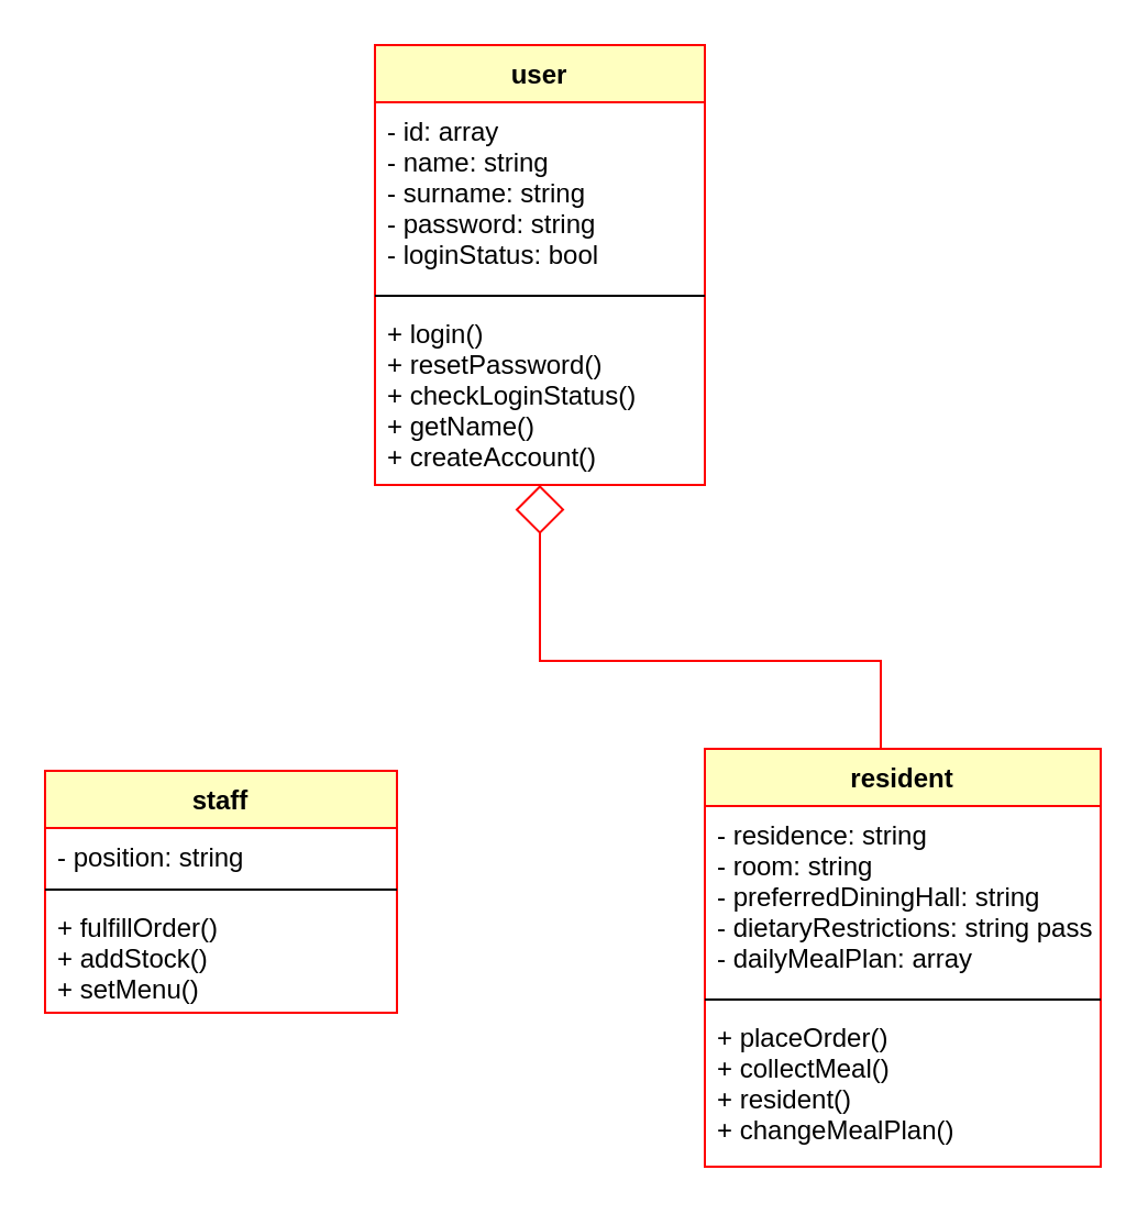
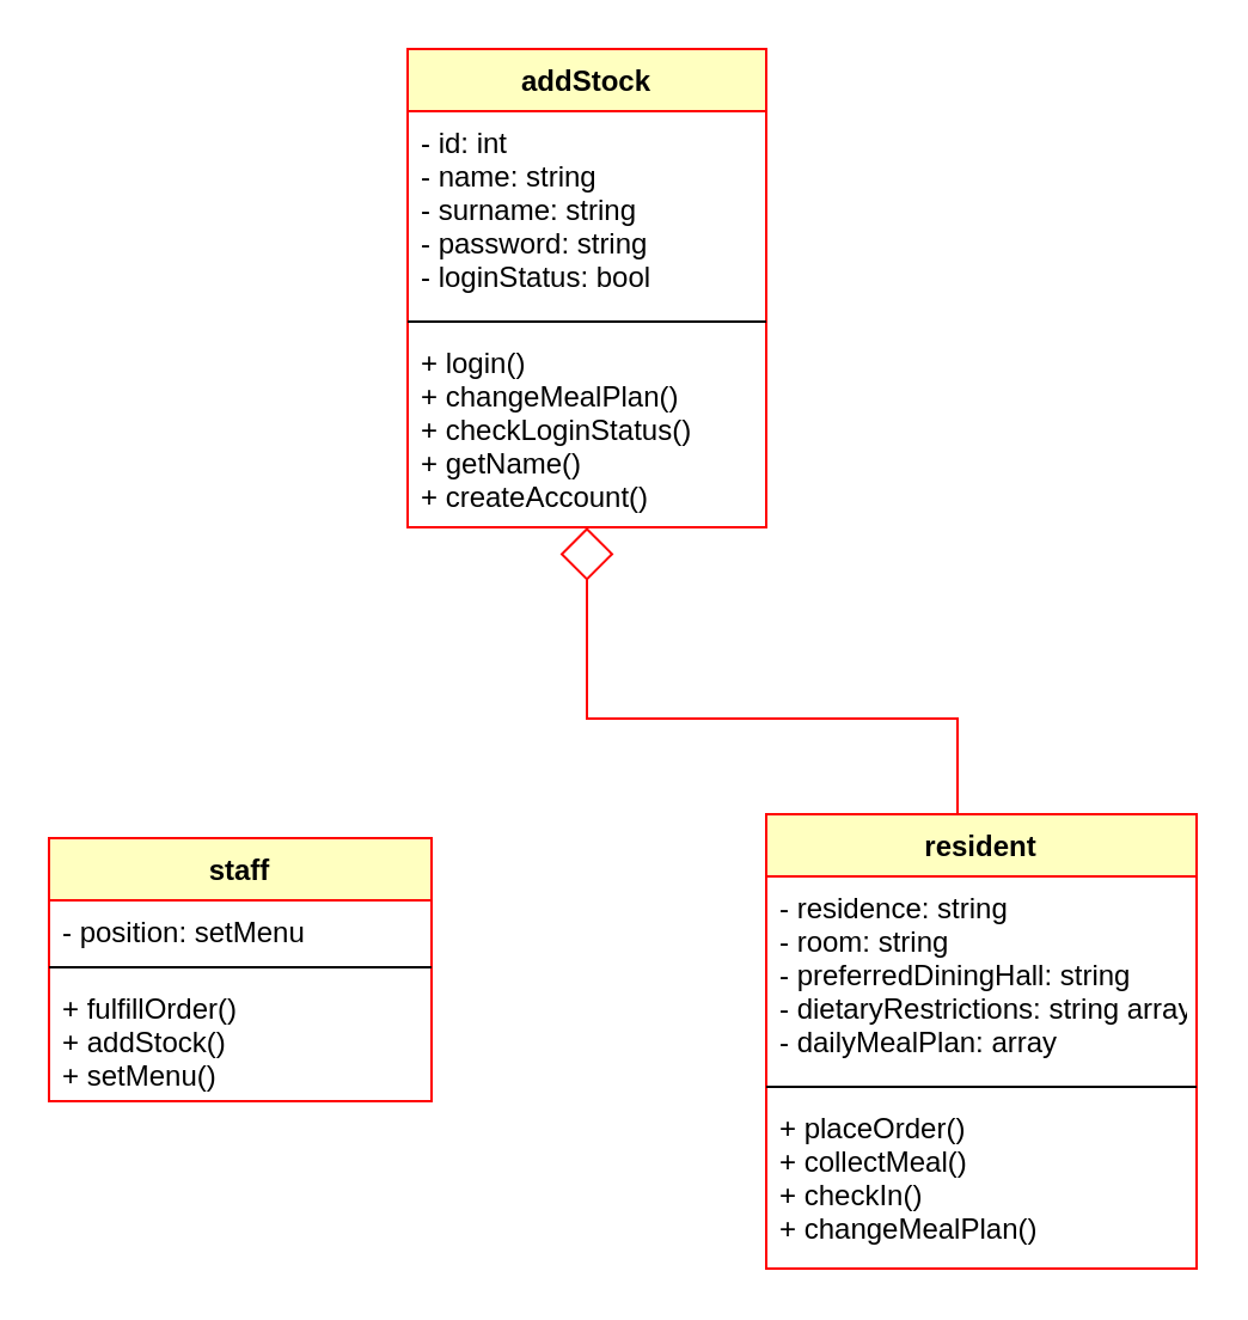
- <mxCell id="3" value="user" style="swimlane;fontStyle=1;align=center;verticalAlign=top;childLayout=stackLayout;horizontal=1;startSize=26;horizontalStack=0;resizeParent=1;resizeParentMax=0;resizeLast=0;collapsible=1;marginBottom=0;strokeColor=#FF0000;fillColor=#ffffc0;" parent="1" vertex="1"><mxGeometry x="170" y="20" width="150" height="200" as="geometry" /></mxCell>
+ <mxCell id="3" value="addStock" style="swimlane;fontStyle=1;align=center;verticalAlign=top;childLayout=stackLayout;horizontal=1;startSize=26;horizontalStack=0;resizeParent=1;resizeParentMax=0;resizeLast=0;collapsible=1;marginBottom=0;strokeColor=#FF0000;fillColor=#ffffc0;" parent="1" vertex="1"><mxGeometry x="170" y="20" width="150" height="200" as="geometry" /></mxCell>
- <mxCell id="4" value="- id: array&#10;- name: string&#10;- surname: string&#10;- password: string&#10;- loginStatus: bool&#10;&#10;&#10;" style="text;strokeColor=none;fillColor=none;align=left;verticalAlign=top;spacingLeft=4;spacingRight=4;overflow=hidden;rotatable=0;points=[[0,0.5],[1,0.5]];portConstraint=eastwest;" parent="3" vertex="1"><mxGeometry y="26" width="150" height="84" as="geometry" /></mxCell>
+ <mxCell id="4" value="- id: int&#10;- name: string&#10;- surname: string&#10;- password: string&#10;- loginStatus: bool&#10;&#10;&#10;" style="text;strokeColor=none;fillColor=none;align=left;verticalAlign=top;spacingLeft=4;spacingRight=4;overflow=hidden;rotatable=0;points=[[0,0.5],[1,0.5]];portConstraint=eastwest;" parent="3" vertex="1"><mxGeometry y="26" width="150" height="84" as="geometry" /></mxCell>
- <mxCell id="6" value="+ login()&#10;+ resetPassword()&#10;+ checkLoginStatus()&#10;+ getName()&#10;+ createAccount()&#10;&#10;" style="text;strokeColor=none;fillColor=none;align=left;verticalAlign=top;spacingLeft=4;spacingRight=4;overflow=hidden;rotatable=0;points=[[0,0.5],[1,0.5]];portConstraint=eastwest;" parent="3" vertex="1"><mxGeometry y="118" width="150" height="82" as="geometry" /></mxCell>
+ <mxCell id="6" value="+ login()&#10;+ changeMealPlan()&#10;+ checkLoginStatus()&#10;+ getName()&#10;+ createAccount()&#10;&#10;" style="text;strokeColor=none;fillColor=none;align=left;verticalAlign=top;spacingLeft=4;spacingRight=4;overflow=hidden;rotatable=0;points=[[0,0.5],[1,0.5]];portConstraint=eastwest;" parent="3" vertex="1"><mxGeometry y="118" width="150" height="82" as="geometry" /></mxCell>
- <mxCell id="12" value="- residence: string&#10;- room: string&#10;- preferredDiningHall: string&#10;- dietaryRestrictions: string password&#10;- dailyMealPlan: array&#10;&#10;" style="text;strokeColor=none;fillColor=none;align=left;verticalAlign=top;spacingLeft=4;spacingRight=4;overflow=hidden;rotatable=0;points=[[0,0.5],[1,0.5]];portConstraint=eastwest;" parent="11" vertex="1"><mxGeometry y="26" width="180" height="84" as="geometry" /></mxCell>
+ <mxCell id="12" value="- residence: string&#10;- room: string&#10;- preferredDiningHall: string&#10;- dietaryRestrictions: string array&#10;- dailyMealPlan: array&#10;&#10;" style="text;strokeColor=none;fillColor=none;align=left;verticalAlign=top;spacingLeft=4;spacingRight=4;overflow=hidden;rotatable=0;points=[[0,0.5],[1,0.5]];portConstraint=eastwest;" parent="11" vertex="1"><mxGeometry y="26" width="180" height="84" as="geometry" /></mxCell>
- <mxCell id="8" value="- position: string" style="text;strokeColor=none;fillColor=none;align=left;verticalAlign=top;spacingLeft=4;spacingRight=4;overflow=hidden;rotatable=0;points=[[0,0.5],[1,0.5]];portConstraint=eastwest;" parent="7" vertex="1"><mxGeometry y="26" width="160" height="24" as="geometry" /></mxCell>
+ <mxCell id="8" value="- position: setMenu" style="text;strokeColor=none;fillColor=none;align=left;verticalAlign=top;spacingLeft=4;spacingRight=4;overflow=hidden;rotatable=0;points=[[0,0.5],[1,0.5]];portConstraint=eastwest;" parent="7" vertex="1"><mxGeometry y="26" width="160" height="24" as="geometry" /></mxCell>
- <mxCell id="14" value="+ placeOrder()&#10;+ collectMeal()&#10;+ resident()&#10;+ changeMealPlan()&#10;" style="text;strokeColor=none;fillColor=none;align=left;verticalAlign=top;spacingLeft=4;spacingRight=4;overflow=hidden;rotatable=0;points=[[0,0.5],[1,0.5]];portConstraint=eastwest;" parent="11" vertex="1"><mxGeometry y="118" width="180" height="72" as="geometry" /></mxCell>
+ <mxCell id="14" value="+ placeOrder()&#10;+ collectMeal()&#10;+ checkIn()&#10;+ changeMealPlan()&#10;" style="text;strokeColor=none;fillColor=none;align=left;verticalAlign=top;spacingLeft=4;spacingRight=4;overflow=hidden;rotatable=0;points=[[0,0.5],[1,0.5]];portConstraint=eastwest;" parent="11" vertex="1"><mxGeometry y="118" width="180" height="72" as="geometry" /></mxCell>
